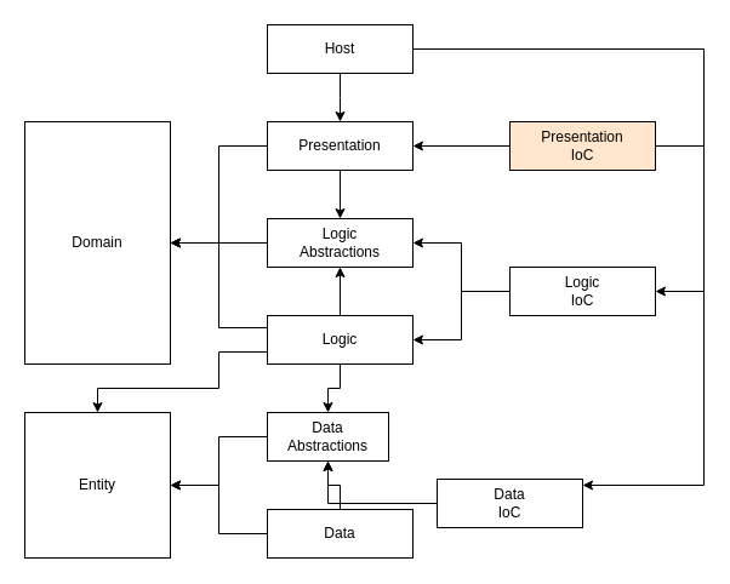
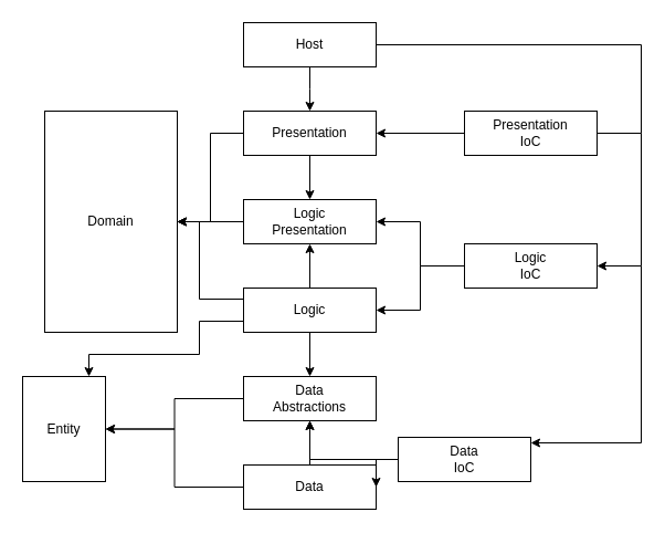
- <mxCell id="19" value="Presentation&lt;br&gt;IoC" style="rounded=0;whiteSpace=wrap;html=1;fillColor=#ffe6cc;" parent="1" vertex="1"><mxGeometry x="420" y="100" width="120" height="40" as="geometry" /></mxCell>
+ <mxCell id="19" value="Presentation&lt;br&gt;IoC" style="rounded=0;whiteSpace=wrap;html=1;" parent="1" vertex="1"><mxGeometry x="420" y="100" width="120" height="40" as="geometry" /></mxCell>
- <mxCell id="8" value="Domain" style="rounded=0;whiteSpace=wrap;html=1;" parent="1" vertex="1"><mxGeometry x="20" y="100" width="120" height="200" as="geometry" /></mxCell>
+ <mxCell id="8" value="Domain" style="rounded=0;whiteSpace=wrap;html=1;" parent="1" vertex="1"><mxGeometry x="40" y="100" width="120" height="200" as="geometry" /></mxCell>
- <mxCell id="28" value="Logic&lt;br&gt;Abstractions" style="rounded=0;whiteSpace=wrap;html=1;" parent="1" vertex="1"><mxGeometry x="220" y="180" width="120" height="40" as="geometry" /></mxCell>
+ <mxCell id="28" value="Logic&lt;br&gt;Presentation" style="rounded=0;whiteSpace=wrap;html=1;" parent="1" vertex="1"><mxGeometry x="220" y="180" width="120" height="40" as="geometry" /></mxCell>
- <mxCell id="30" value="Data&lt;br&gt;Abstractions" style="rounded=0;whiteSpace=wrap;html=1;" parent="1" vertex="1"><mxGeometry x="220" y="340" width="100" height="40" as="geometry" /></mxCell>
+ <mxCell id="30" value="Data&lt;br&gt;Abstractions" style="rounded=0;whiteSpace=wrap;html=1;" parent="1" vertex="1"><mxGeometry x="220" y="340" width="120" height="40" as="geometry" /></mxCell>
- <mxCell id="31" value="Entity" style="rounded=0;whiteSpace=wrap;html=1;" parent="1" vertex="1"><mxGeometry x="20" y="340" width="120" height="120" as="geometry" /></mxCell>
+ <mxCell id="31" value="Entity" style="rounded=0;whiteSpace=wrap;html=1;" parent="1" vertex="1"><mxGeometry x="20" y="340" width="75" height="95" as="geometry" /></mxCell>
+ <mxCell id="25" style="edgeStyle=orthogonalEdgeStyle;rounded=0;orthogonalLoop=1;jettySize=auto;html=1;entryX=1;entryY=0.5;entryDx=0;entryDy=0;startArrow=none;startFill=0;" parent="1" source="26" target="16" edge="1"><mxGeometry relative="1" as="geometry" /></mxCell>
